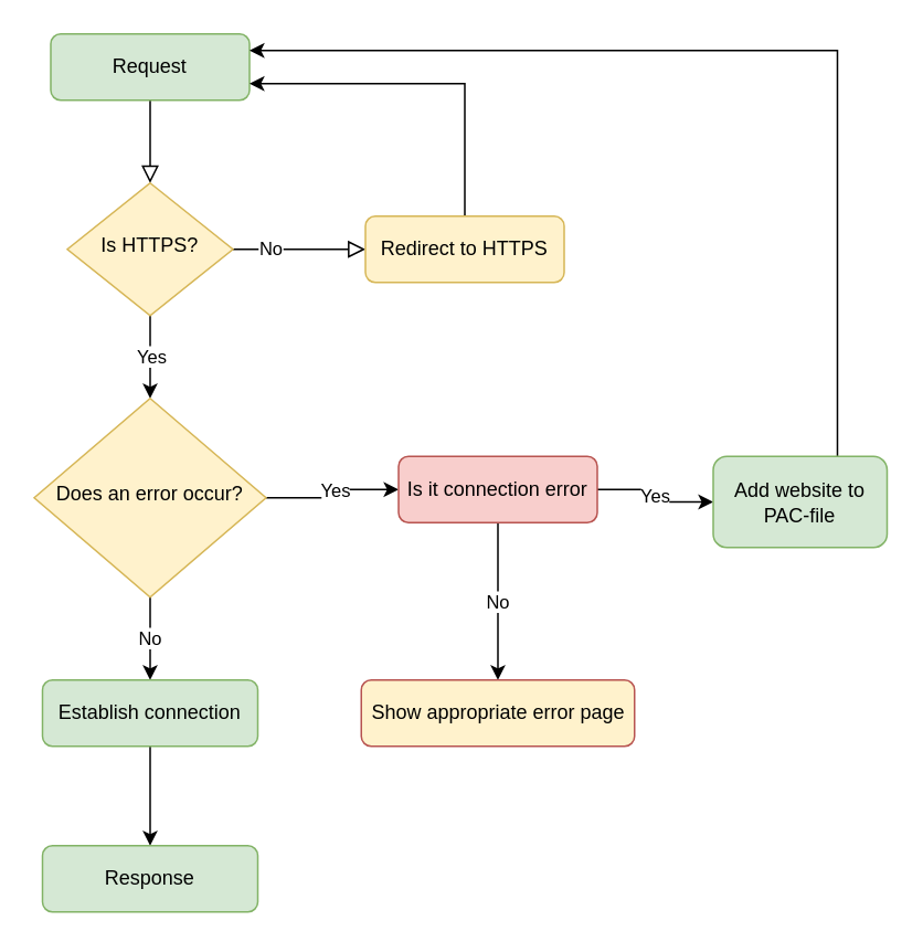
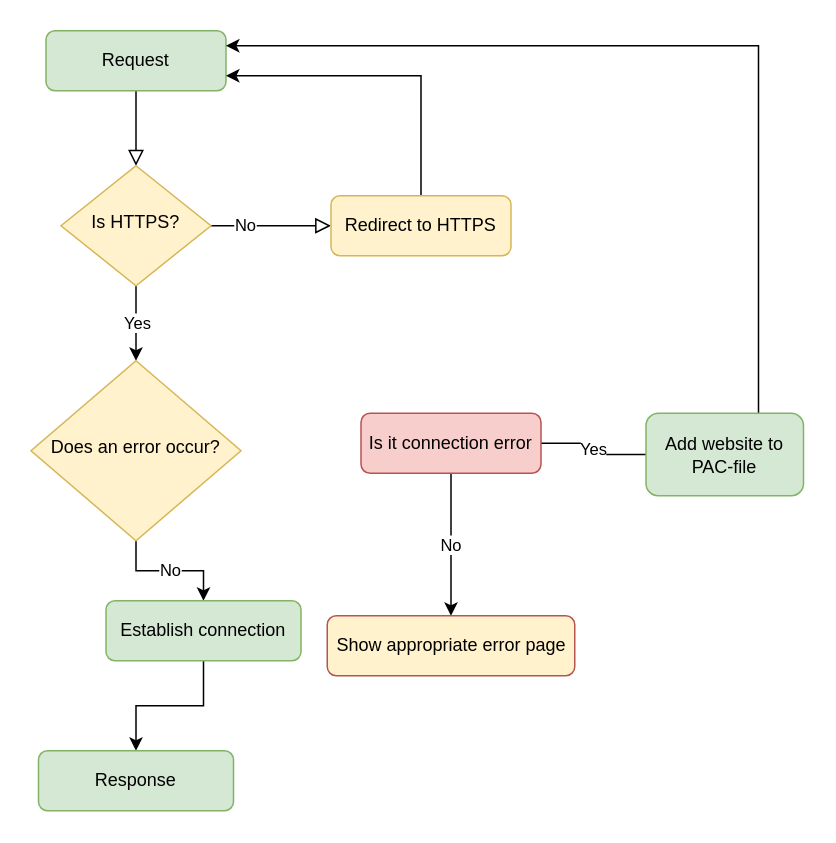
- <mxCell id="11" style="edgeStyle=orthogonalEdgeStyle;rounded=0;orthogonalLoop=1;jettySize=auto;html=1;entryX=0;entryY=0.5;entryDx=0;entryDy=0;labelBorderColor=none;fontColor=default;" edge="1" parent="1" source="14" target="19"><mxGeometry relative="1" as="geometry" /></mxCell>
- <mxCell id="12" value="Yes" style="edgeLabel;html=1;align=center;verticalAlign=middle;resizable=0;points=[];fontColor=default;" vertex="1" connectable="0" parent="11"><mxGeometry x="0.075" relative="1" as="geometry"><mxPoint as="offset" /></mxGeometry></mxCell>
- <mxCell id="18" value="Yes" style="edgeStyle=orthogonalEdgeStyle;rounded=0;orthogonalLoop=1;jettySize=auto;html=1;entryX=0;entryY=0.5;entryDx=0;entryDy=0;labelBorderColor=none;fontColor=default;verticalAlign=middle;align=center;" edge="1" parent="1" source="19" target="22"><mxGeometry relative="1" as="geometry" /></mxCell>
+ <mxCell id="18" value="Yes" style="edgeStyle=orthogonalEdgeStyle;rounded=0;orthogonalLoop=1;jettySize=auto;html=1;entryX=0;entryY=0.5;entryDx=0;entryDy=0;labelBorderColor=none;fontColor=default;verticalAlign=middle;align=center;endArrow=none;" edge="1" parent="1" source="19" target="22"><mxGeometry relative="1" as="geometry" /></mxCell>
- <mxCell id="16" value="Establish connection" style="rounded=1;whiteSpace=wrap;html=1;fontSize=12;glass=0;strokeWidth=1;shadow=0;fillColor=#d5e8d4;strokeColor=#82b366;" parent="1" vertex="1"><mxGeometry x="25" y="410" width="130" height="40" as="geometry" /></mxCell>
+ <mxCell id="16" value="Establish connection" style="rounded=1;whiteSpace=wrap;html=1;fontSize=12;glass=0;strokeWidth=1;shadow=0;fillColor=#d5e8d4;strokeColor=#82b366;" parent="1" vertex="1"><mxGeometry x="70" y="400" width="130" height="40" as="geometry" /></mxCell>
- <mxCell id="20" value="Response" style="rounded=1;whiteSpace=wrap;html=1;fontSize=12;glass=0;strokeWidth=1;shadow=0;fillColor=#d5e8d4;strokeColor=#82b366;" vertex="1" parent="1"><mxGeometry x="25" y="510" width="130" height="40" as="geometry" /></mxCell>
+ <mxCell id="20" value="Response" style="rounded=1;whiteSpace=wrap;html=1;fontSize=12;glass=0;strokeWidth=1;shadow=0;fillColor=#d5e8d4;strokeColor=#82b366;" vertex="1" parent="1"><mxGeometry x="25" y="500" width="130" height="40" as="geometry" /></mxCell>
